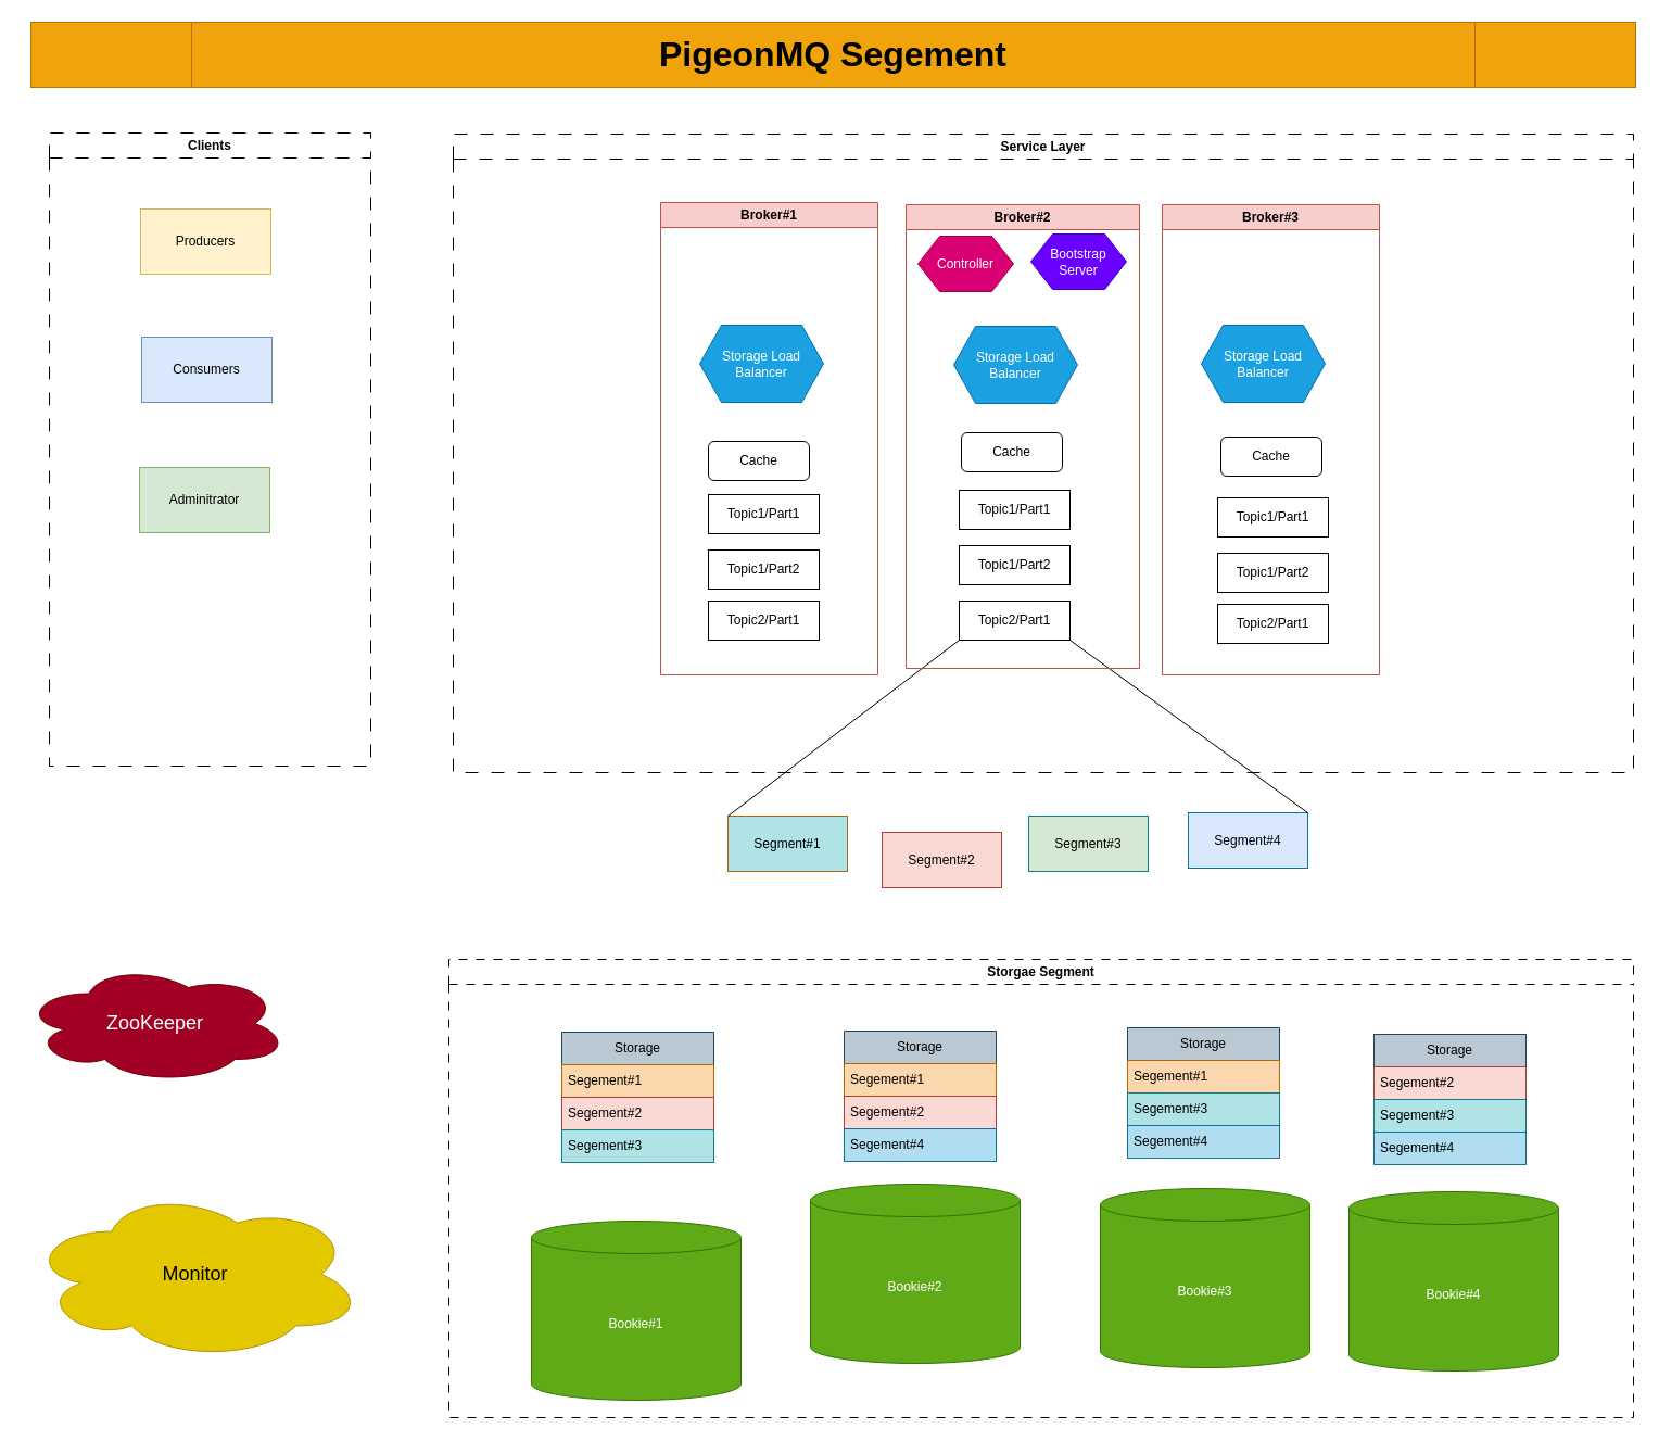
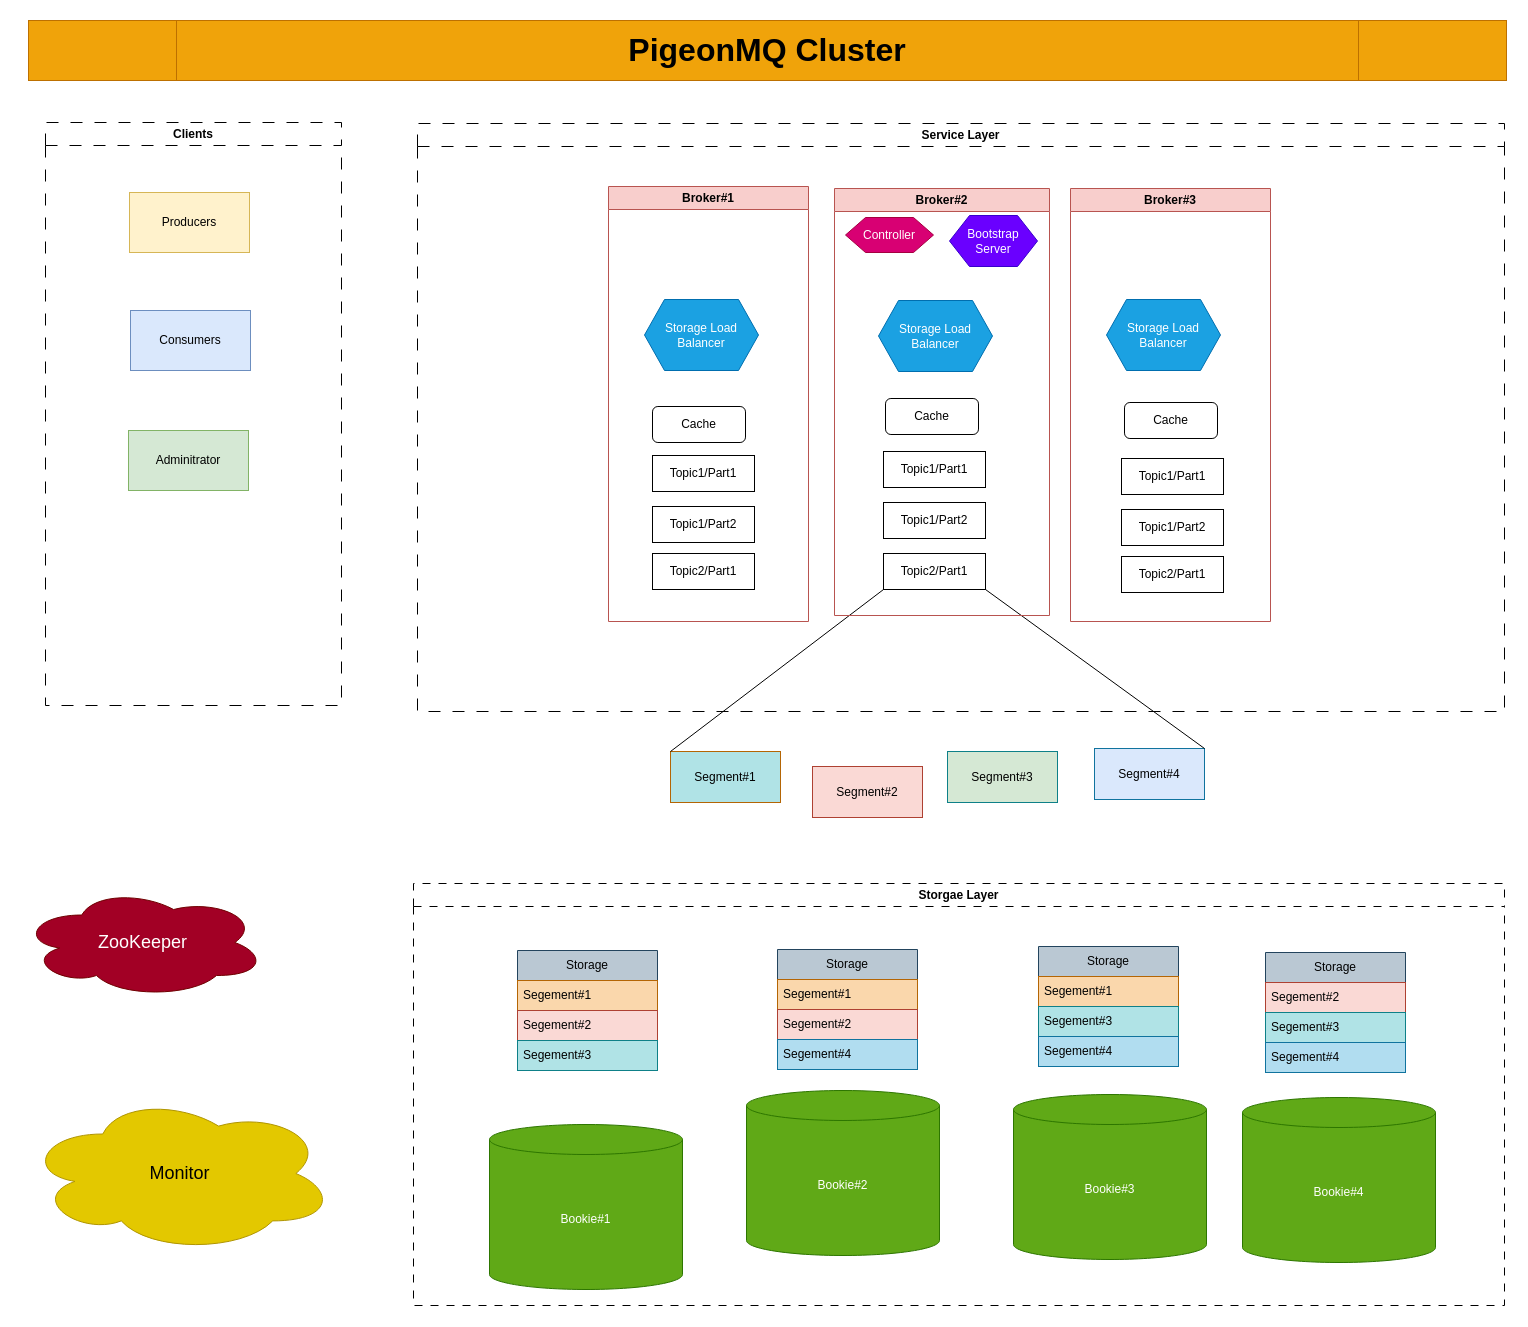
- <mxCell id="2" value="&lt;font style=&quot;font-size: 32px;&quot;&gt;PigeonMQ Segement&lt;/font&gt;" style="shape=process;whiteSpace=wrap;html=1;backgroundOutline=1;fillColor=#f0a30a;fontColor=#000000;strokeColor=#BD7000;fontSize=32;fontStyle=1" parent="1" vertex="1"><mxGeometry x="28" y="20" width="1478" height="60" as="geometry" /></mxCell>
+ <mxCell id="2" value="&lt;font style=&quot;font-size: 32px;&quot;&gt;PigeonMQ Cluster&lt;/font&gt;" style="shape=process;whiteSpace=wrap;html=1;backgroundOutline=1;fillColor=#f0a30a;fontColor=#000000;strokeColor=#BD7000;fontSize=32;fontStyle=1" parent="1" vertex="1"><mxGeometry x="28" y="20" width="1478" height="60" as="geometry" /></mxCell>
- <mxCell id="32" value="Controller" style="shape=hexagon;perimeter=hexagonPerimeter2;whiteSpace=wrap;html=1;fixedSize=1;fillColor=#d80073;fontColor=#ffffff;strokeColor=#A50040;" parent="27" vertex="1"><mxGeometry x="11" y="29" width="88" height="51" as="geometry" /></mxCell>
+ <mxCell id="32" value="Controller" style="shape=hexagon;perimeter=hexagonPerimeter2;whiteSpace=wrap;html=1;fixedSize=1;fillColor=#d80073;fontColor=#ffffff;strokeColor=#A50040;" parent="27" vertex="1"><mxGeometry x="11" y="29" width="88" height="35" as="geometry" /></mxCell>
- <mxCell id="35" value="Storgae Segment" style="swimlane;whiteSpace=wrap;html=1;dashed=1;dashPattern=8 8;" parent="1" vertex="1"><mxGeometry x="413" y="883" width="1091" height="422" as="geometry" /></mxCell>
+ <mxCell id="35" value="Storgae Layer" style="swimlane;whiteSpace=wrap;html=1;dashed=1;dashPattern=8 8;" parent="1" vertex="1"><mxGeometry x="413" y="883" width="1091" height="422" as="geometry" /></mxCell>
